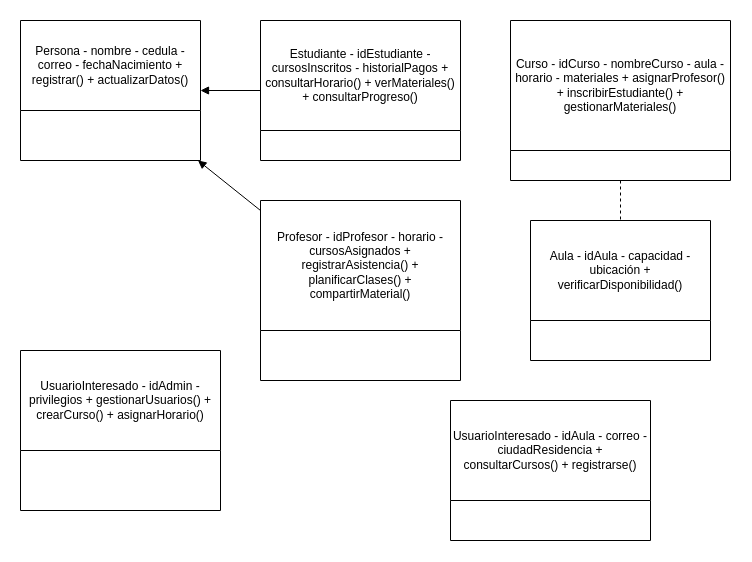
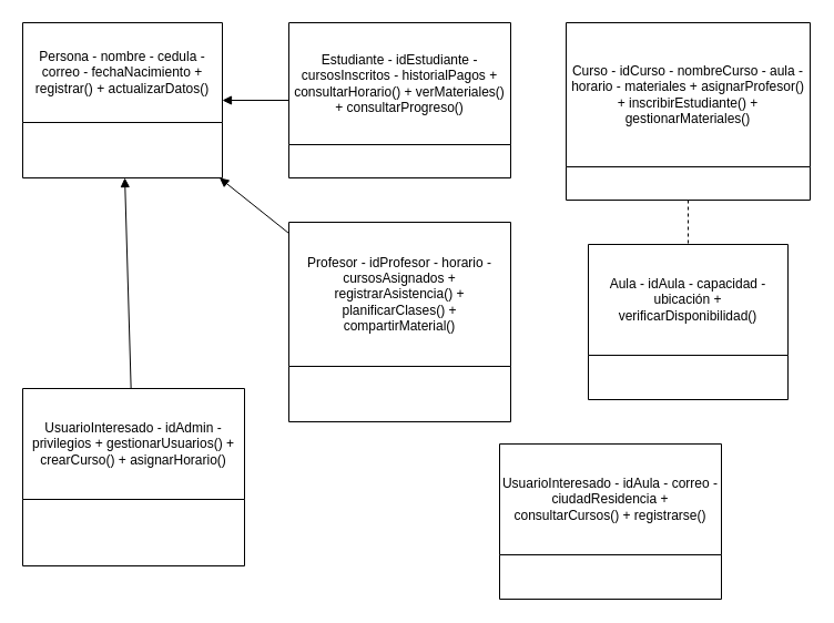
+ <mxCell id="8" style="endArrow=block;html=1;" edge="1" parent="1" source="7" target="2"><mxGeometry relative="1" as="geometry" /></mxCell>
